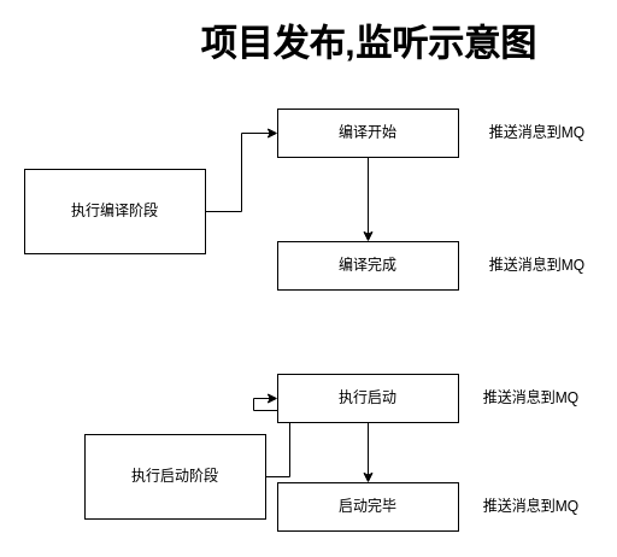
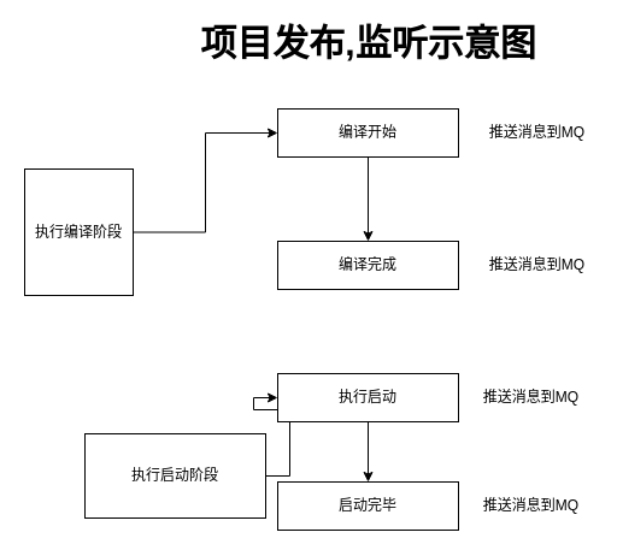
- <mxCell id="4" value="执行编译阶段" style="rounded=0;whiteSpace=wrap;html=1;" vertex="1" parent="1"><mxGeometry x="20" y="140" width="150" height="70" as="geometry" /></mxCell>
+ <mxCell id="4" value="执行编译阶段" style="rounded=0;whiteSpace=wrap;html=1;" vertex="1" parent="1"><mxGeometry x="20" y="140" width="90" height="105" as="geometry" /></mxCell>
